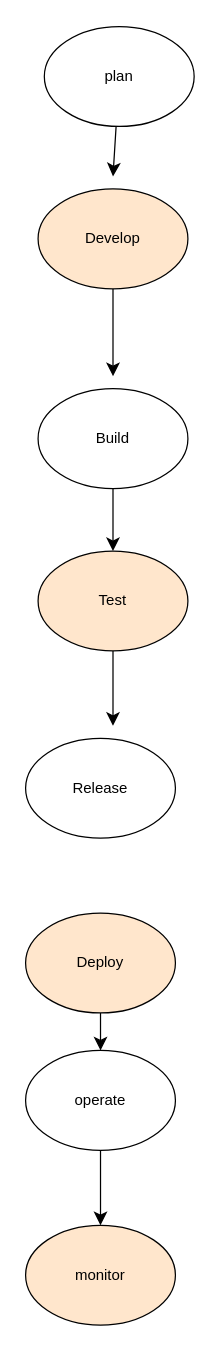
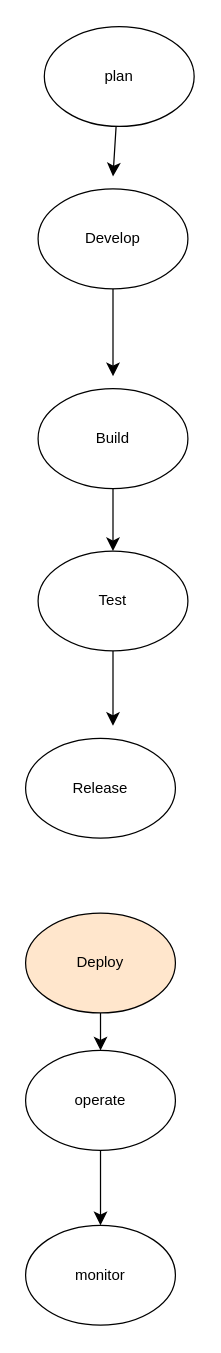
- <mxCell id="12" value="Develop" style="ellipse;whiteSpace=wrap;html=1;fillColor=#ffe6cc;" vertex="1" parent="1"><mxGeometry x="30" y="150" width="120" height="80" as="geometry" /></mxCell>
+ <mxCell id="12" value="Develop" style="ellipse;whiteSpace=wrap;html=1;" vertex="1" parent="1"><mxGeometry x="30" y="150" width="120" height="80" as="geometry" /></mxCell>
- <mxCell id="9" value="Test" style="ellipse;whiteSpace=wrap;html=1;fillColor=#ffe6cc;" vertex="1" parent="1"><mxGeometry x="30" y="440" width="120" height="80" as="geometry" /></mxCell>
+ <mxCell id="9" value="Test" style="ellipse;whiteSpace=wrap;html=1;" vertex="1" parent="1"><mxGeometry x="30" y="440" width="120" height="80" as="geometry" /></mxCell>
- <mxCell id="15" value="monitor" style="ellipse;whiteSpace=wrap;html=1;fillColor=#ffe6cc;" vertex="1" parent="1"><mxGeometry x="20" y="980" width="120" height="80" as="geometry" /></mxCell>
+ <mxCell id="15" value="monitor" style="ellipse;whiteSpace=wrap;html=1;" vertex="1" parent="1"><mxGeometry x="20" y="980" width="120" height="80" as="geometry" /></mxCell>
